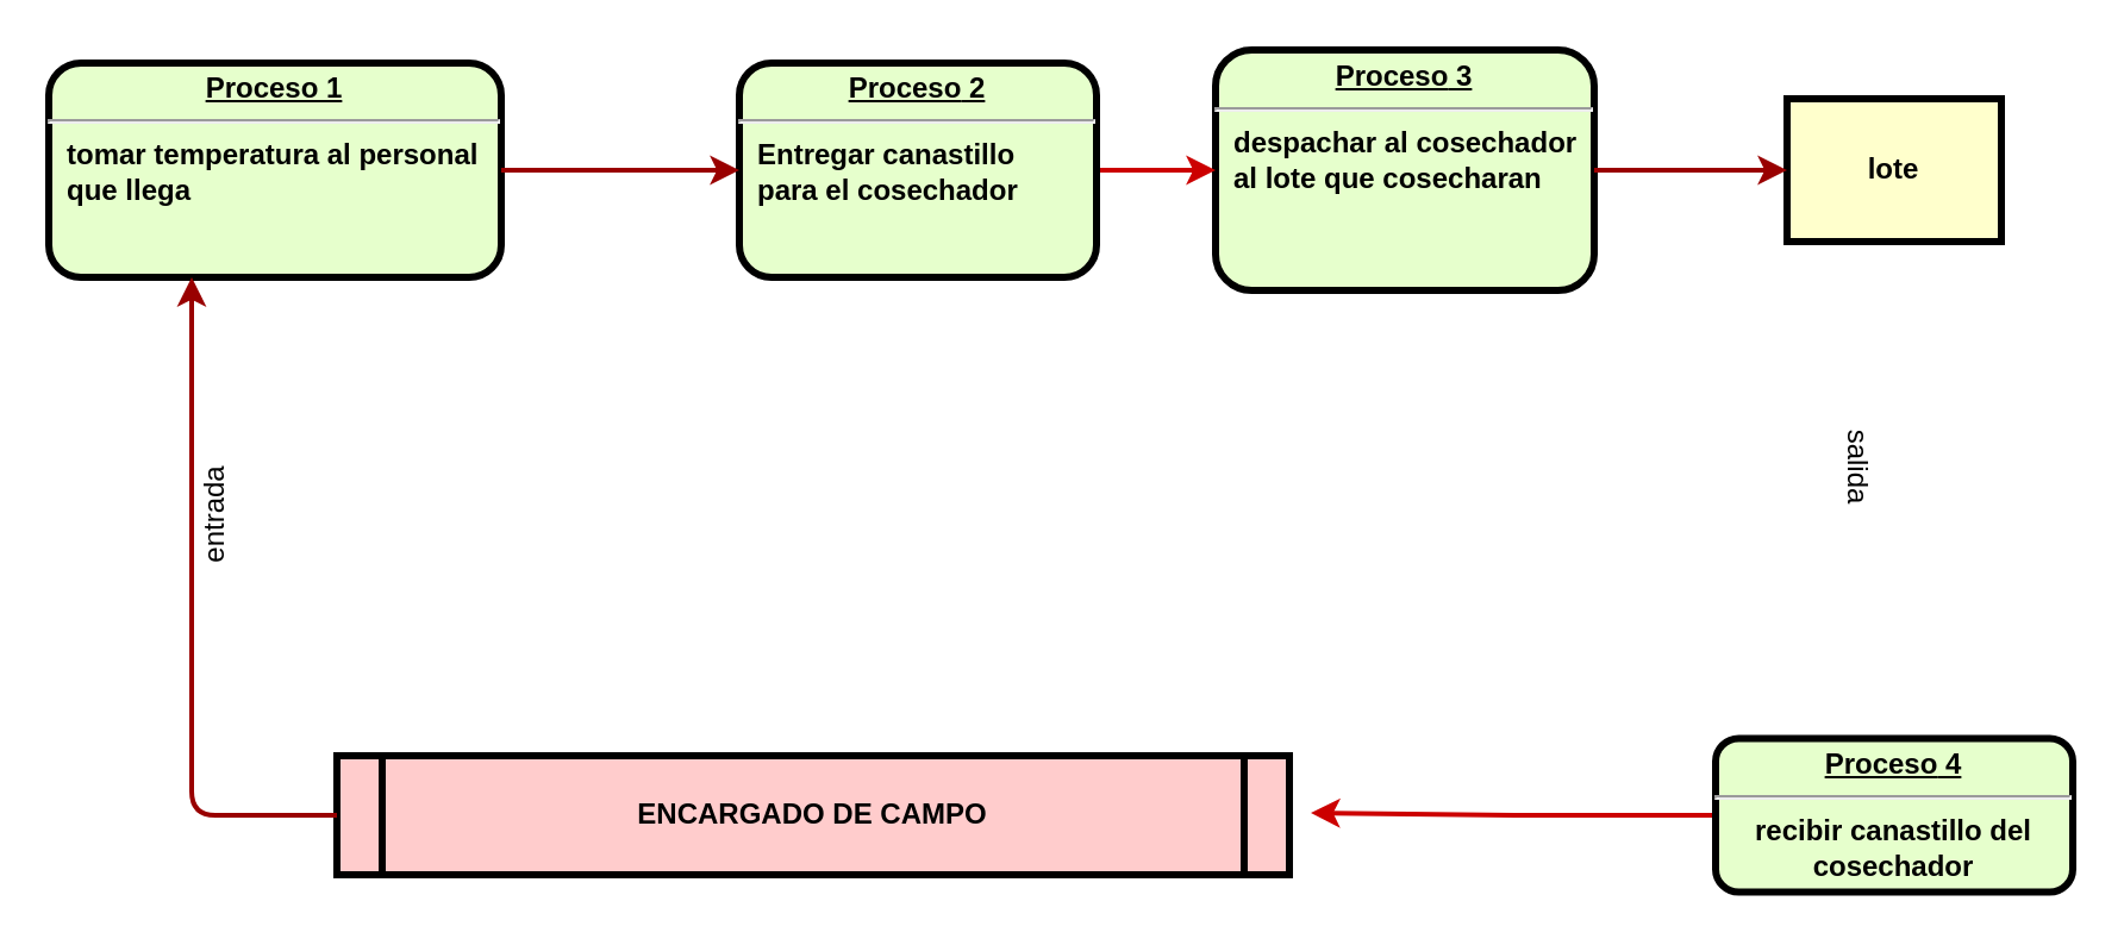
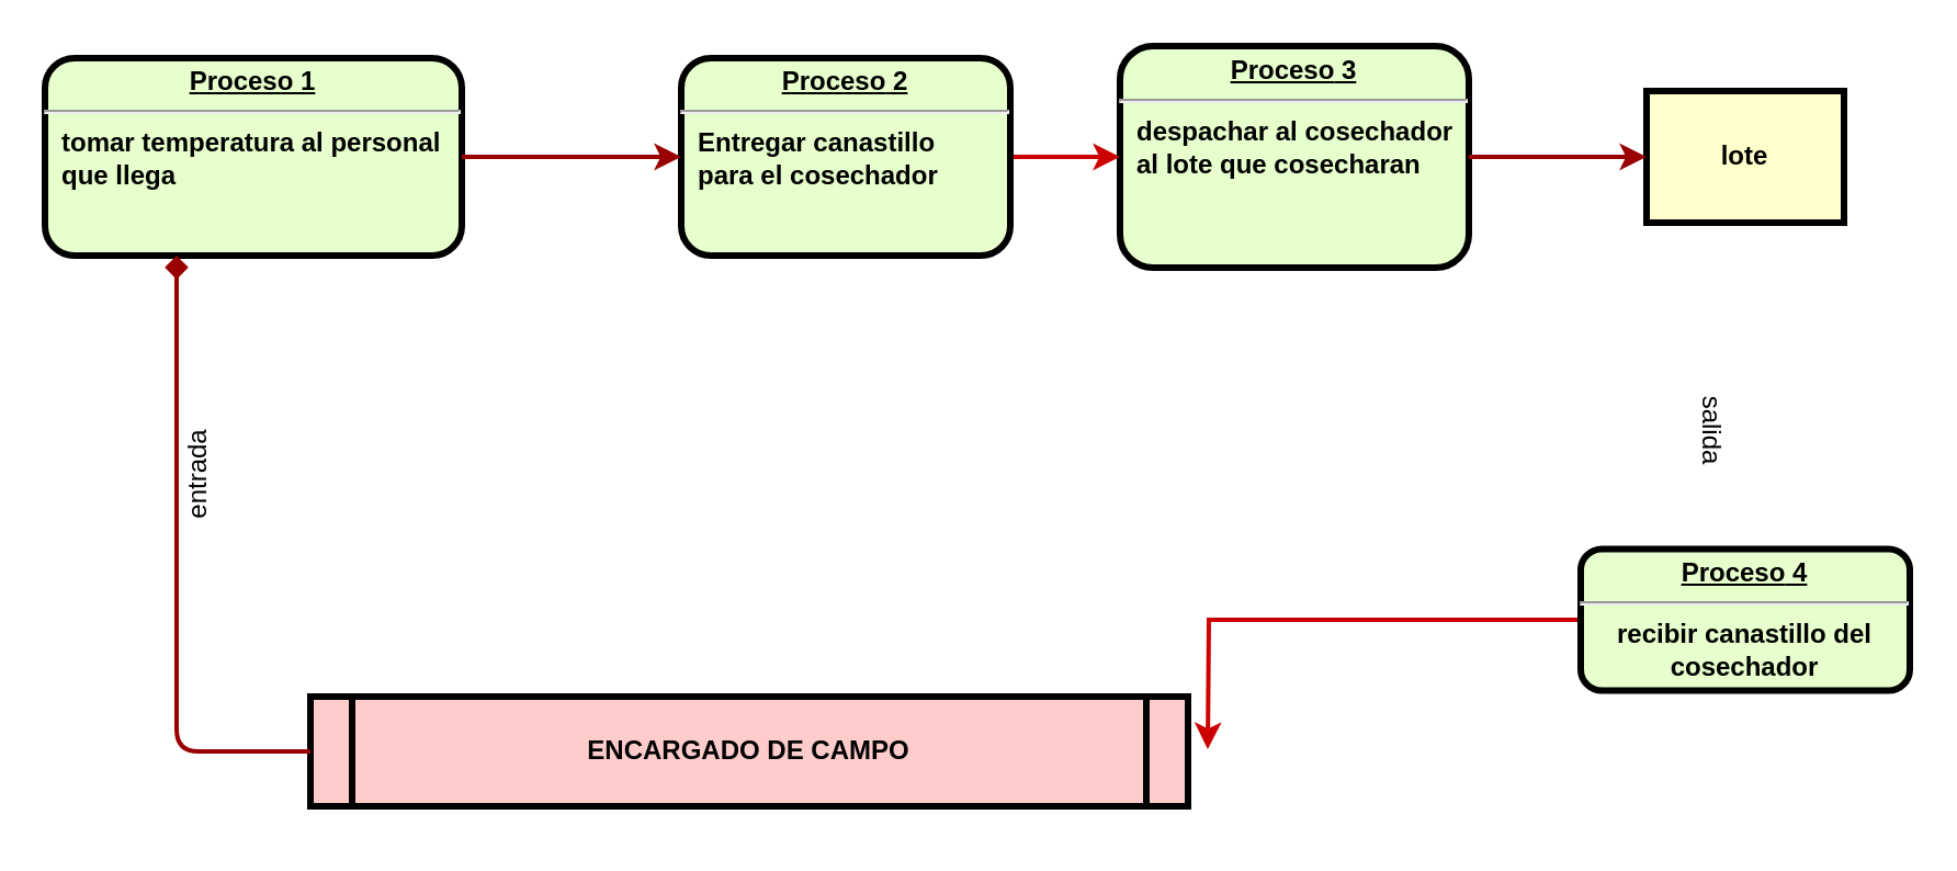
- <mxCell id="8" value="" style="edgeStyle=elbowEdgeStyle;elbow=horizontal;strokeColor=#990000;strokeWidth=2" parent="1" source="2" target="3" edge="1"><mxGeometry width="100" height="100" relative="1" as="geometry"><mxPoint x="320" y="296" as="sourcePoint" /><mxPoint x="420" y="196" as="targetPoint" /><Array as="points"><mxPoint x="80" y="266" /><mxPoint x="330" y="236" /><mxPoint x="345" y="226" /><mxPoint x="380" y="236" /></Array></mxGeometry></mxCell>
+ <mxCell id="8" value="" style="edgeStyle=elbowEdgeStyle;elbow=horizontal;strokeColor=#990000;strokeWidth=2;endArrow=diamond;" parent="1" source="2" target="3" edge="1"><mxGeometry width="100" height="100" relative="1" as="geometry"><mxPoint x="320" y="296" as="sourcePoint" /><mxPoint x="420" y="196" as="targetPoint" /><Array as="points"><mxPoint x="80" y="266" /><mxPoint x="330" y="236" /><mxPoint x="345" y="226" /><mxPoint x="380" y="236" /></Array></mxGeometry></mxCell>
- <mxCell id="12" value="&lt;p style=&quot;margin: 0px ; margin-top: 4px ; text-align: center ; text-decoration: underline&quot;&gt;&lt;strong&gt;&lt;strong&gt;Proceso&lt;/strong&gt; 4&lt;br&gt;&lt;/strong&gt;&lt;/p&gt;&lt;hr&gt;&lt;div&gt;recibir canastillo del &lt;br&gt;&lt;/div&gt;&lt;div&gt;cosechador&lt;br&gt;&lt;/div&gt;" style="verticalAlign=middle;align=center;overflow=fill;fontSize=12;fontFamily=Helvetica;html=1;rounded=1;fontStyle=1;strokeWidth=3;fillColor=#E6FFCC" vertex="1" parent="1"><mxGeometry x="720" y="309.75" width="150" height="64.5" as="geometry" /></mxCell>
+ <mxCell id="12" value="&lt;p style=&quot;margin: 0px ; margin-top: 4px ; text-align: center ; text-decoration: underline&quot;&gt;&lt;strong&gt;&lt;strong&gt;Proceso&lt;/strong&gt; 4&lt;br&gt;&lt;/strong&gt;&lt;/p&gt;&lt;hr&gt;&lt;div&gt;recibir canastillo del &lt;br&gt;&lt;/div&gt;&lt;div&gt;cosechador&lt;br&gt;&lt;/div&gt;" style="verticalAlign=middle;align=center;overflow=fill;fontSize=12;fontFamily=Helvetica;html=1;rounded=1;fontStyle=1;strokeWidth=3;fillColor=#E6FFCC" vertex="1" parent="1"><mxGeometry x="720" y="249.75" width="150" height="64.5" as="geometry" /></mxCell>
